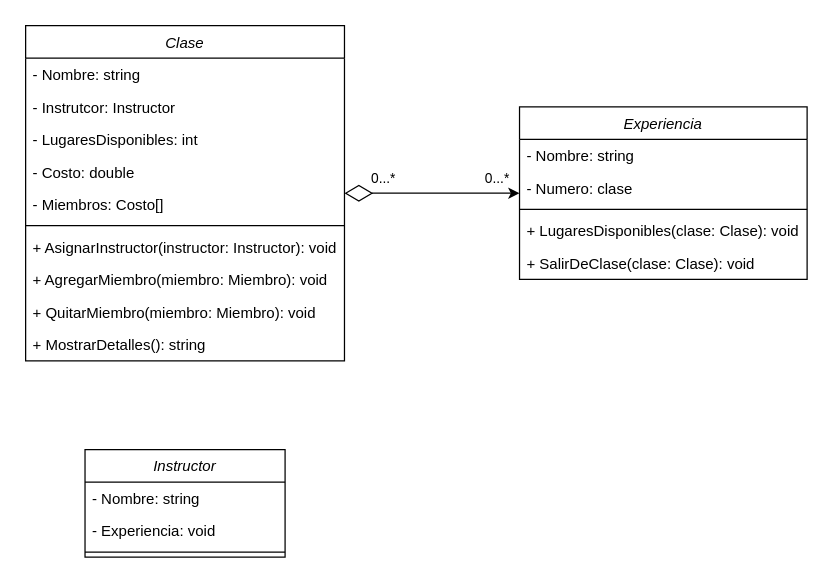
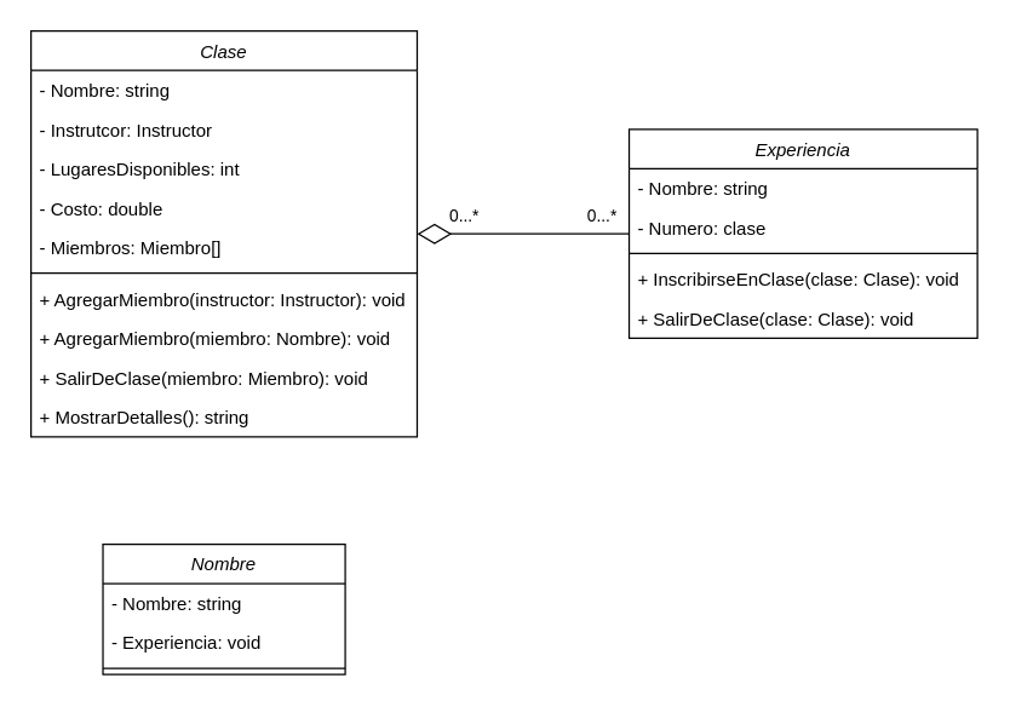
- <mxCell id="23" value="" style="endArrow=classic;html=1;rounded=0;startArrow=diamondThin;startFill=0;startSize=20;" edge="1" parent="1" source="2" target="17"><mxGeometry width="50" height="50" relative="1" as="geometry"><mxPoint x="255" y="159" as="sourcePoint" /><mxPoint x="305" y="109" as="targetPoint" /></mxGeometry></mxCell>
+ <mxCell id="23" value="" style="endArrow=none;html=1;rounded=0;startArrow=diamondThin;startFill=0;startSize=20;" edge="1" parent="1" source="2" target="17"><mxGeometry width="50" height="50" relative="1" as="geometry"><mxPoint x="255" y="159" as="sourcePoint" /><mxPoint x="305" y="109" as="targetPoint" /></mxGeometry></mxCell>
- <mxCell id="7" value="- Miembros: Costo[]" style="text;align=left;verticalAlign=top;spacingLeft=4;spacingRight=4;overflow=hidden;rotatable=0;points=[[0,0.5],[1,0.5]];portConstraint=eastwest;" vertex="1" parent="2"><mxGeometry y="130" width="255" height="26" as="geometry" /></mxCell>
+ <mxCell id="7" value="- Miembros: Miembro[]" style="text;align=left;verticalAlign=top;spacingLeft=4;spacingRight=4;overflow=hidden;rotatable=0;points=[[0,0.5],[1,0.5]];portConstraint=eastwest;" vertex="1" parent="2"><mxGeometry y="130" width="255" height="26" as="geometry" /></mxCell>
- <mxCell id="21" value="+ LugaresDisponibles(clase: Clase): void" style="text;align=left;verticalAlign=top;spacingLeft=4;spacingRight=4;overflow=hidden;rotatable=0;points=[[0,0.5],[1,0.5]];portConstraint=eastwest;" vertex="1" parent="17"><mxGeometry y="86" width="230" height="26" as="geometry" /></mxCell>
+ <mxCell id="21" value="+ InscribirseEnClase(clase: Clase): void" style="text;align=left;verticalAlign=top;spacingLeft=4;spacingRight=4;overflow=hidden;rotatable=0;points=[[0,0.5],[1,0.5]];portConstraint=eastwest;" vertex="1" parent="17"><mxGeometry y="86" width="230" height="26" as="geometry" /></mxCell>
- <mxCell id="9" value="+ AsignarInstructor(instructor: Instructor): void" style="text;align=left;verticalAlign=top;spacingLeft=4;spacingRight=4;overflow=hidden;rotatable=0;points=[[0,0.5],[1,0.5]];portConstraint=eastwest;" parent="2" vertex="1"><mxGeometry y="164" width="255" height="26" as="geometry" /></mxCell>
+ <mxCell id="9" value="+ AgregarMiembro(instructor: Instructor): void" style="text;align=left;verticalAlign=top;spacingLeft=4;spacingRight=4;overflow=hidden;rotatable=0;points=[[0,0.5],[1,0.5]];portConstraint=eastwest;" parent="2" vertex="1"><mxGeometry y="164" width="255" height="26" as="geometry" /></mxCell>
- <mxCell id="10" value="+ AgregarMiembro(miembro: Miembro): void" style="text;align=left;verticalAlign=top;spacingLeft=4;spacingRight=4;overflow=hidden;rotatable=0;points=[[0,0.5],[1,0.5]];portConstraint=eastwest;" vertex="1" parent="2"><mxGeometry y="190" width="255" height="26" as="geometry" /></mxCell>
+ <mxCell id="10" value="+ AgregarMiembro(miembro: Nombre): void" style="text;align=left;verticalAlign=top;spacingLeft=4;spacingRight=4;overflow=hidden;rotatable=0;points=[[0,0.5],[1,0.5]];portConstraint=eastwest;" vertex="1" parent="2"><mxGeometry y="190" width="255" height="26" as="geometry" /></mxCell>
- <mxCell id="11" value="+ QuitarMiembro(miembro: Miembro): void" style="text;align=left;verticalAlign=top;spacingLeft=4;spacingRight=4;overflow=hidden;rotatable=0;points=[[0,0.5],[1,0.5]];portConstraint=eastwest;" vertex="1" parent="2"><mxGeometry y="216" width="255" height="26" as="geometry" /></mxCell>
+ <mxCell id="11" value="+ SalirDeClase(miembro: Miembro): void" style="text;align=left;verticalAlign=top;spacingLeft=4;spacingRight=4;overflow=hidden;rotatable=0;points=[[0,0.5],[1,0.5]];portConstraint=eastwest;" vertex="1" parent="2"><mxGeometry y="216" width="255" height="26" as="geometry" /></mxCell>
- <mxCell id="13" value="Instructor" style="swimlane;fontStyle=2;align=center;verticalAlign=top;childLayout=stackLayout;horizontal=1;startSize=26;horizontalStack=0;resizeParent=1;resizeLast=0;collapsible=1;marginBottom=0;rounded=0;shadow=0;strokeWidth=1;" vertex="1" parent="1"><mxGeometry x="67.5" y="359" width="160" height="86" as="geometry"><mxRectangle x="230" y="140" width="160" height="26" as="alternateBounds" /></mxGeometry></mxCell>
+ <mxCell id="13" value="Nombre" style="swimlane;fontStyle=2;align=center;verticalAlign=top;childLayout=stackLayout;horizontal=1;startSize=26;horizontalStack=0;resizeParent=1;resizeLast=0;collapsible=1;marginBottom=0;rounded=0;shadow=0;strokeWidth=1;" vertex="1" parent="1"><mxGeometry x="67.5" y="359" width="160" height="86" as="geometry"><mxRectangle x="230" y="140" width="160" height="26" as="alternateBounds" /></mxGeometry></mxCell>
